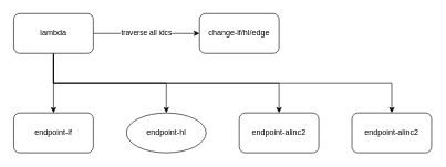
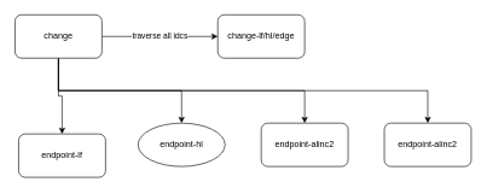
- <mxCell id="7" value="lambda" style="rounded=1;whiteSpace=wrap;html=1;" parent="1" vertex="1"><mxGeometry x="20" y="20" width="120" height="60" as="geometry" /></mxCell>
+ <mxCell id="7" value="change" style="rounded=1;whiteSpace=wrap;html=1;" parent="1" vertex="1"><mxGeometry x="20" y="20" width="120" height="60" as="geometry" /></mxCell>
- <mxCell id="8" value="endpoint-lf" style="rounded=1;whiteSpace=wrap;html=1;" parent="1" vertex="1"><mxGeometry x="20" y="170" width="120" height="60" as="geometry" /></mxCell>
+ <mxCell id="8" value="endpoint-lf" style="rounded=1;whiteSpace=wrap;html=1;" parent="1" vertex="1"><mxGeometry x="25" y="185" width="120" height="60" as="geometry" /></mxCell>
